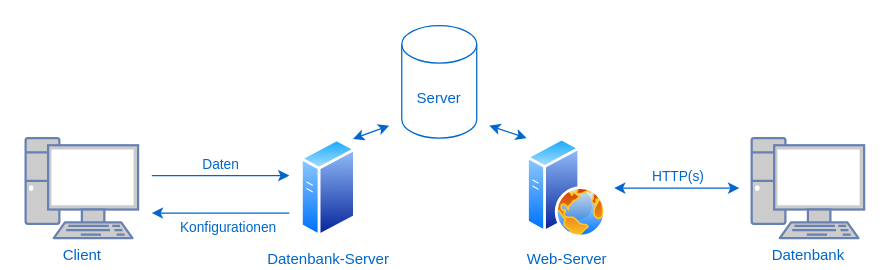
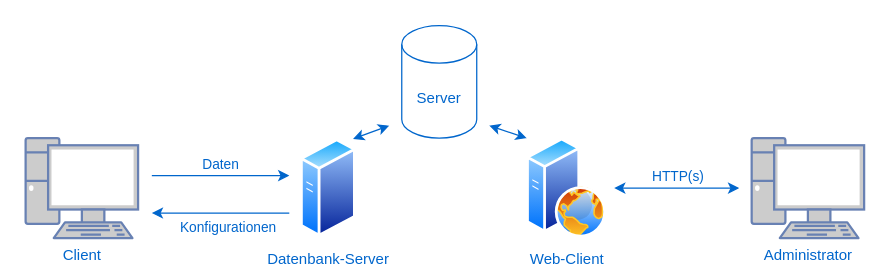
- <mxCell id="14" value="Datenbank" style="fontColor=#0066CC;verticalAlign=top;verticalLabelPosition=bottom;labelPosition=center;align=center;html=1;outlineConnect=0;fillColor=#CCCCCC;strokeColor=#6881B3;gradientColor=none;gradientDirection=north;strokeWidth=2;shape=mxgraph.networks.pc;" vertex="1" parent="1"><mxGeometry x="601" y="110" width="90" height="80" as="geometry" /></mxCell>
+ <mxCell id="14" value="Administrator" style="fontColor=#0066CC;verticalAlign=top;verticalLabelPosition=bottom;labelPosition=center;align=center;html=1;outlineConnect=0;fillColor=#CCCCCC;strokeColor=#6881B3;gradientColor=none;gradientDirection=north;strokeWidth=2;shape=mxgraph.networks.pc;" vertex="1" parent="1"><mxGeometry x="601" y="110" width="90" height="80" as="geometry" /></mxCell>
- <mxCell id="11" value="Web-Server" style="aspect=fixed;perimeter=ellipsePerimeter;html=1;align=center;shadow=0;dashed=0;spacingTop=3;image;image=img/lib/active_directory/web_server.svg;strokeColor=#0066CC;fontColor=#0066CC;" vertex="1" parent="1"><mxGeometry x="421" y="110" width="64" height="80" as="geometry" /></mxCell>
+ <mxCell id="11" value="Web-Client" style="aspect=fixed;perimeter=ellipsePerimeter;html=1;align=center;shadow=0;dashed=0;spacingTop=3;image;image=img/lib/active_directory/web_server.svg;strokeColor=#0066CC;fontColor=#0066CC;" vertex="1" parent="1"><mxGeometry x="421" y="110" width="64" height="80" as="geometry" /></mxCell>
